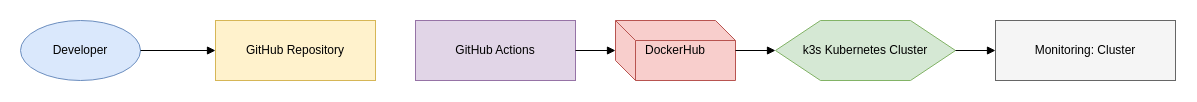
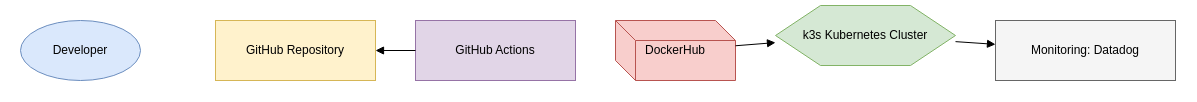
- <mxCell id="8" style="endArrow=block;html=1;" edge="1" parent="1" source="2" target="3"><mxGeometry relative="1" as="geometry" /></mxCell>
- <mxCell id="9" style="endArrow=block;html=1;" edge="1" parent="1" source="4" target="5"><mxGeometry relative="1" as="geometry" /></mxCell>
+ <mxCell id="9" style="endArrow=block;html=1;" edge="1" parent="1" source="4" target="3"><mxGeometry relative="1" as="geometry" /></mxCell>
- <mxCell id="6" value="k3s Kubernetes Cluster" style="shape=hexagon;whiteSpace=wrap;html=1;fillColor=#d5e8d4;strokeColor=#82b366;" vertex="1" parent="1"><mxGeometry x="775" y="20" width="180" height="60" as="geometry" /></mxCell>
+ <mxCell id="6" value="k3s Kubernetes Cluster" style="shape=hexagon;whiteSpace=wrap;html=1;fillColor=#d5e8d4;strokeColor=#82b366;" vertex="1" parent="1"><mxGeometry x="775" y="5" width="180" height="60" as="geometry" /></mxCell>
- <mxCell id="7" value="Monitoring: Cluster" style="shape=rectangle;whiteSpace=wrap;html=1;fillColor=#f5f5f5;strokeColor=#666666;" vertex="1" parent="1"><mxGeometry x="995" y="20" width="180" height="60" as="geometry" /></mxCell>
+ <mxCell id="7" value="Monitoring: Datadog" style="shape=rectangle;whiteSpace=wrap;html=1;fillColor=#f5f5f5;strokeColor=#666666;" vertex="1" parent="1"><mxGeometry x="995" y="20" width="180" height="60" as="geometry" /></mxCell>
